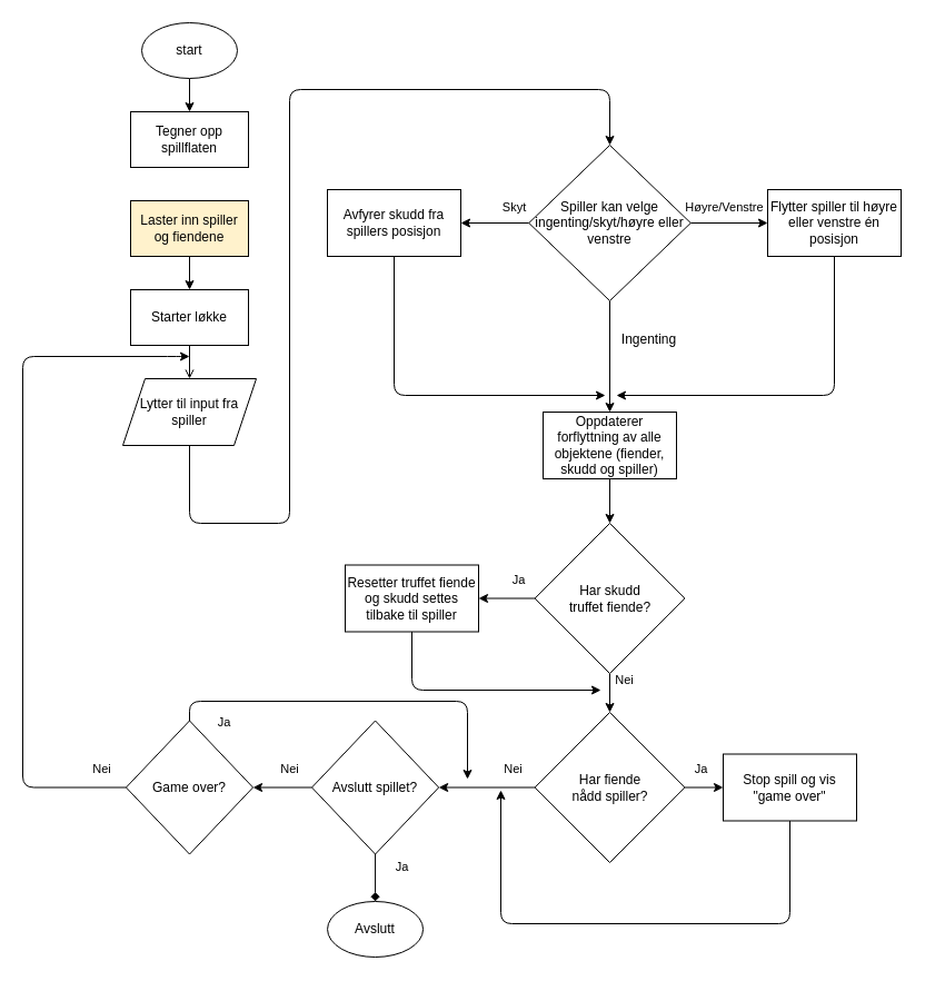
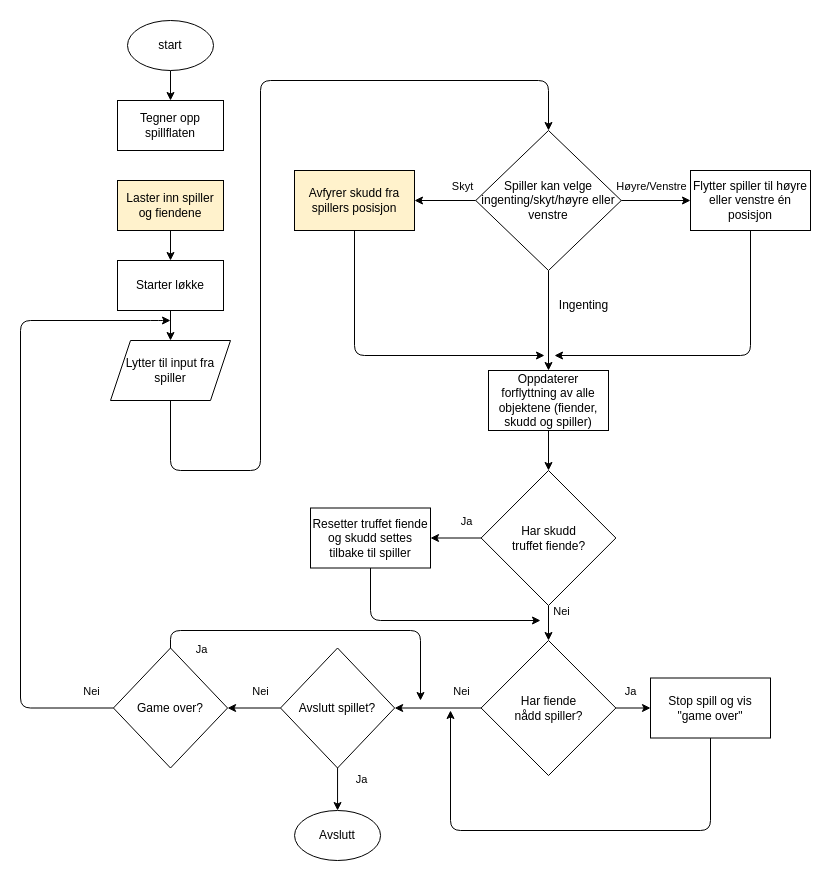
- <mxCell id="22" value="Avfyrer skudd fra spillers posisjon" style="whiteSpace=wrap;html=1;" vertex="1" parent="1"><mxGeometry x="294" y="170" width="120" height="60" as="geometry" /></mxCell>
+ <mxCell id="22" value="Avfyrer skudd fra spillers posisjon" style="whiteSpace=wrap;html=1;fillColor=#fff2cc;" vertex="1" parent="1"><mxGeometry x="294" y="170" width="120" height="60" as="geometry" /></mxCell>
- <mxCell id="7" style="edgeStyle=none;html=1;exitX=0.5;exitY=1;exitDx=0;exitDy=0;entryX=0.5;entryY=0;entryDx=0;entryDy=0;endArrow=open;" edge="1" parent="1" source="8" target="10"><mxGeometry relative="1" as="geometry" /></mxCell>
+ <mxCell id="7" style="edgeStyle=none;html=1;exitX=0.5;exitY=1;exitDx=0;exitDy=0;entryX=0.5;entryY=0;entryDx=0;entryDy=0;" edge="1" parent="1" source="8" target="10"><mxGeometry relative="1" as="geometry" /></mxCell>
- <mxCell id="38" style="edgeStyle=orthogonalEdgeStyle;html=1;exitX=0.5;exitY=1;exitDx=0;exitDy=0;entryX=0.5;entryY=0;entryDx=0;entryDy=0;endArrow=diamond;" edge="1" parent="1" source="42" target="43"><mxGeometry relative="1" as="geometry"><mxPoint x="453" y="835" as="sourcePoint" /></mxGeometry></mxCell>
+ <mxCell id="38" style="edgeStyle=orthogonalEdgeStyle;html=1;exitX=0.5;exitY=1;exitDx=0;exitDy=0;entryX=0.5;entryY=0;entryDx=0;entryDy=0;" edge="1" parent="1" source="42" target="43"><mxGeometry relative="1" as="geometry"><mxPoint x="453" y="835" as="sourcePoint" /></mxGeometry></mxCell>
